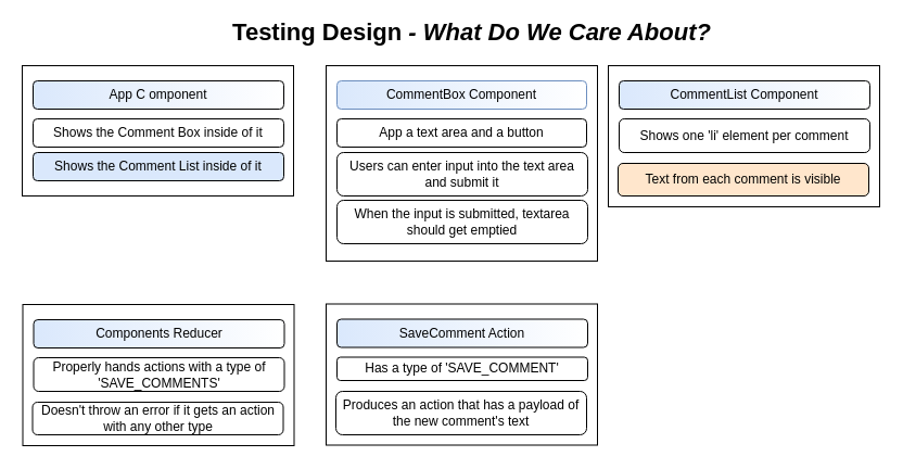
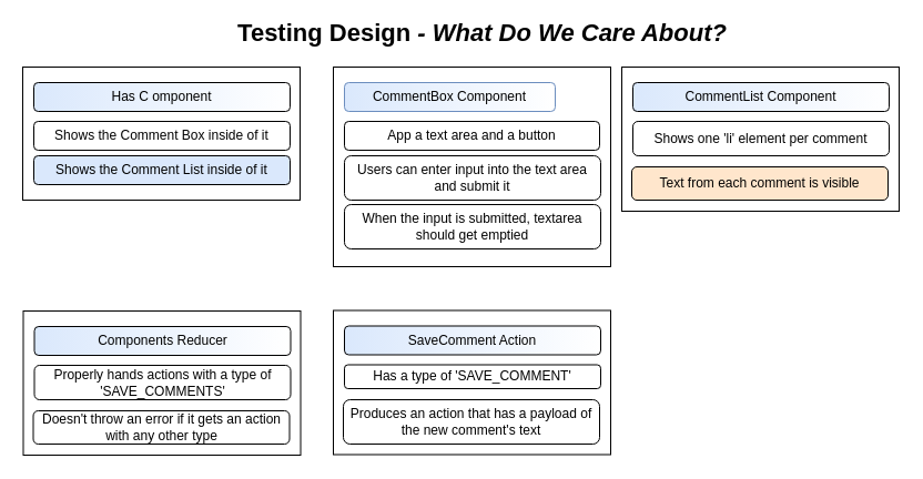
- <mxCell id="3" value="App C omponent" style="rounded=1;whiteSpace=wrap;html=1;fillColor=#dae8fc;gradientColor=#ffffff;gradientDirection=east;" parent="1" vertex="1"><mxGeometry x="30" y="74" width="231" height="26" as="geometry" /></mxCell>
+ <mxCell id="3" value="Has C omponent" style="rounded=1;whiteSpace=wrap;html=1;fillColor=#dae8fc;gradientColor=#ffffff;gradientDirection=east;" parent="1" vertex="1"><mxGeometry x="30" y="74" width="231" height="26" as="geometry" /></mxCell>
- <mxCell id="5" value="CommentBox Component" style="rounded=1;whiteSpace=wrap;html=1;fillColor=#dae8fc;strokeColor=#6c8ebf;gradientColor=#ffffff;gradientDirection=east;" parent="1" vertex="1"><mxGeometry x="310" y="74" width="230" height="26" as="geometry" /></mxCell>
+ <mxCell id="5" value="CommentBox Component" style="rounded=1;whiteSpace=wrap;html=1;fillColor=#dae8fc;strokeColor=#6c8ebf;gradientColor=#ffffff;gradientDirection=east;" parent="1" vertex="1"><mxGeometry x="310" y="74" width="190" height="26" as="geometry" /></mxCell>
